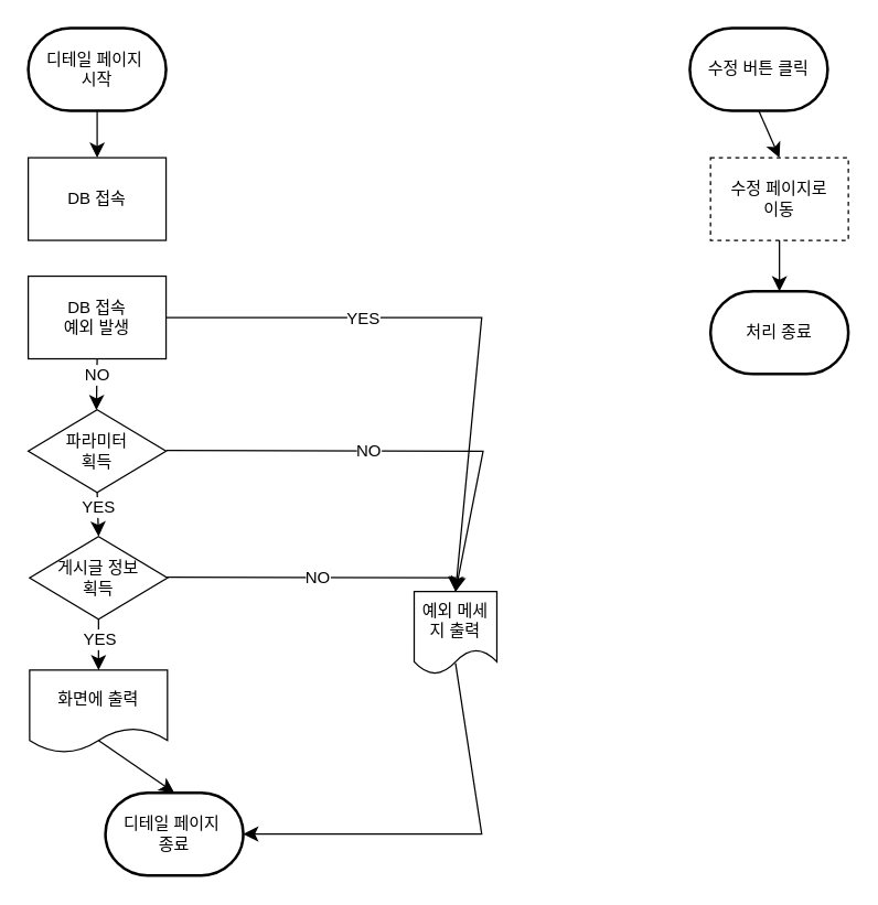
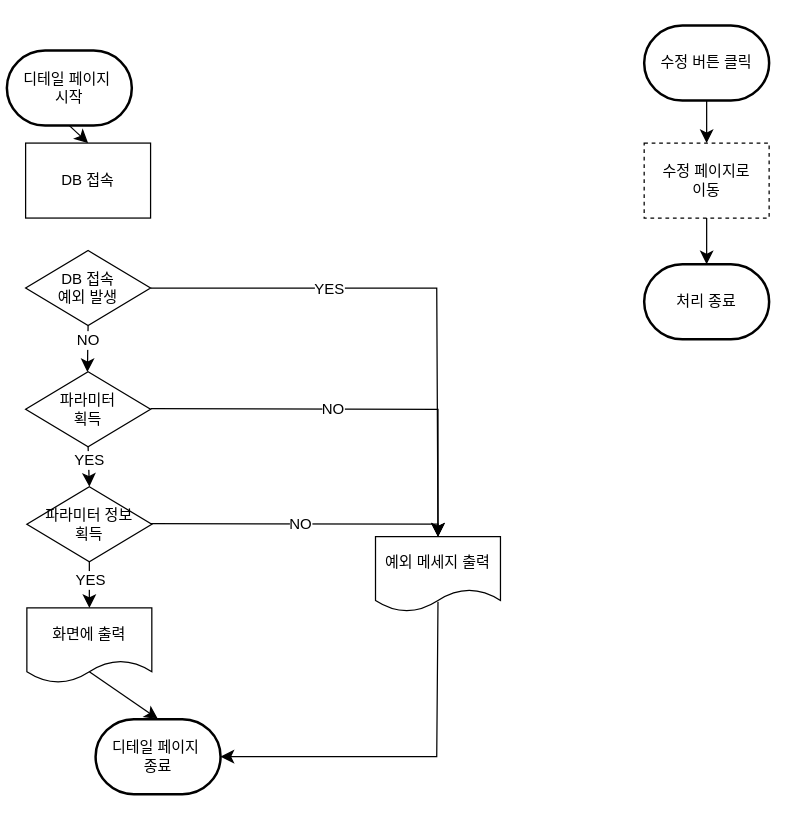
- <mxCell id="2" value="디테일 페이지&amp;nbsp;&lt;div&gt;시작&lt;/div&gt;" style="strokeWidth=2;html=1;shape=mxgraph.flowchart.terminator;whiteSpace=wrap;" vertex="1" parent="1"><mxGeometry x="20" y="20" width="100" height="60" as="geometry" /></mxCell>
+ <mxCell id="2" value="디테일 페이지&amp;nbsp;&lt;div&gt;시작&lt;/div&gt;" style="strokeWidth=2;html=1;shape=mxgraph.flowchart.terminator;whiteSpace=wrap;" vertex="1" parent="1"><mxGeometry x="5" y="40" width="100" height="60" as="geometry" /></mxCell>
- <mxCell id="25" value="수정 버튼 클릭" style="strokeWidth=2;html=1;shape=mxgraph.flowchart.terminator;whiteSpace=wrap;" vertex="1" parent="1"><mxGeometry x="500" y="20" width="100" height="60" as="geometry" /></mxCell>
+ <mxCell id="25" value="수정 버튼 클릭" style="strokeWidth=2;html=1;shape=mxgraph.flowchart.terminator;whiteSpace=wrap;" vertex="1" parent="1"><mxGeometry x="515" y="20" width="100" height="60" as="geometry" /></mxCell>
- <mxCell id="5" value="DB 접속&lt;div&gt;예외 발생&lt;/div&gt;" style="whiteSpace=wrap;html=1;rounded=0;" vertex="1" parent="1"><mxGeometry x="20" y="200" width="100" height="60" as="geometry" /></mxCell>
+ <mxCell id="5" value="DB 접속&lt;div&gt;예외 발생&lt;/div&gt;" style="rhombus;whiteSpace=wrap;html=1;" vertex="1" parent="1"><mxGeometry x="20" y="200" width="100" height="60" as="geometry" /></mxCell>
- <mxCell id="15" value="&lt;div&gt;게시글 정보&lt;/div&gt;&lt;div&gt;획득&lt;/div&gt;" style="rhombus;whiteSpace=wrap;html=1;" vertex="1" parent="1"><mxGeometry x="21" y="389" width="100" height="60" as="geometry" /></mxCell>
+ <mxCell id="15" value="&lt;div&gt;파라미터 정보&lt;/div&gt;&lt;div&gt;획득&lt;/div&gt;" style="rhombus;whiteSpace=wrap;html=1;" vertex="1" parent="1"><mxGeometry x="21" y="389" width="100" height="60" as="geometry" /></mxCell>
- <mxCell id="11" value="예외 메세지 출력" style="shape=document;whiteSpace=wrap;html=1;boundedLbl=1;" vertex="1" parent="1"><mxGeometry x="300" y="429" width="60" height="60" as="geometry" /></mxCell>
+ <mxCell id="11" value="예외 메세지 출력" style="shape=document;whiteSpace=wrap;html=1;boundedLbl=1;" vertex="1" parent="1"><mxGeometry x="300" y="429" width="100" height="60" as="geometry" /></mxCell>
